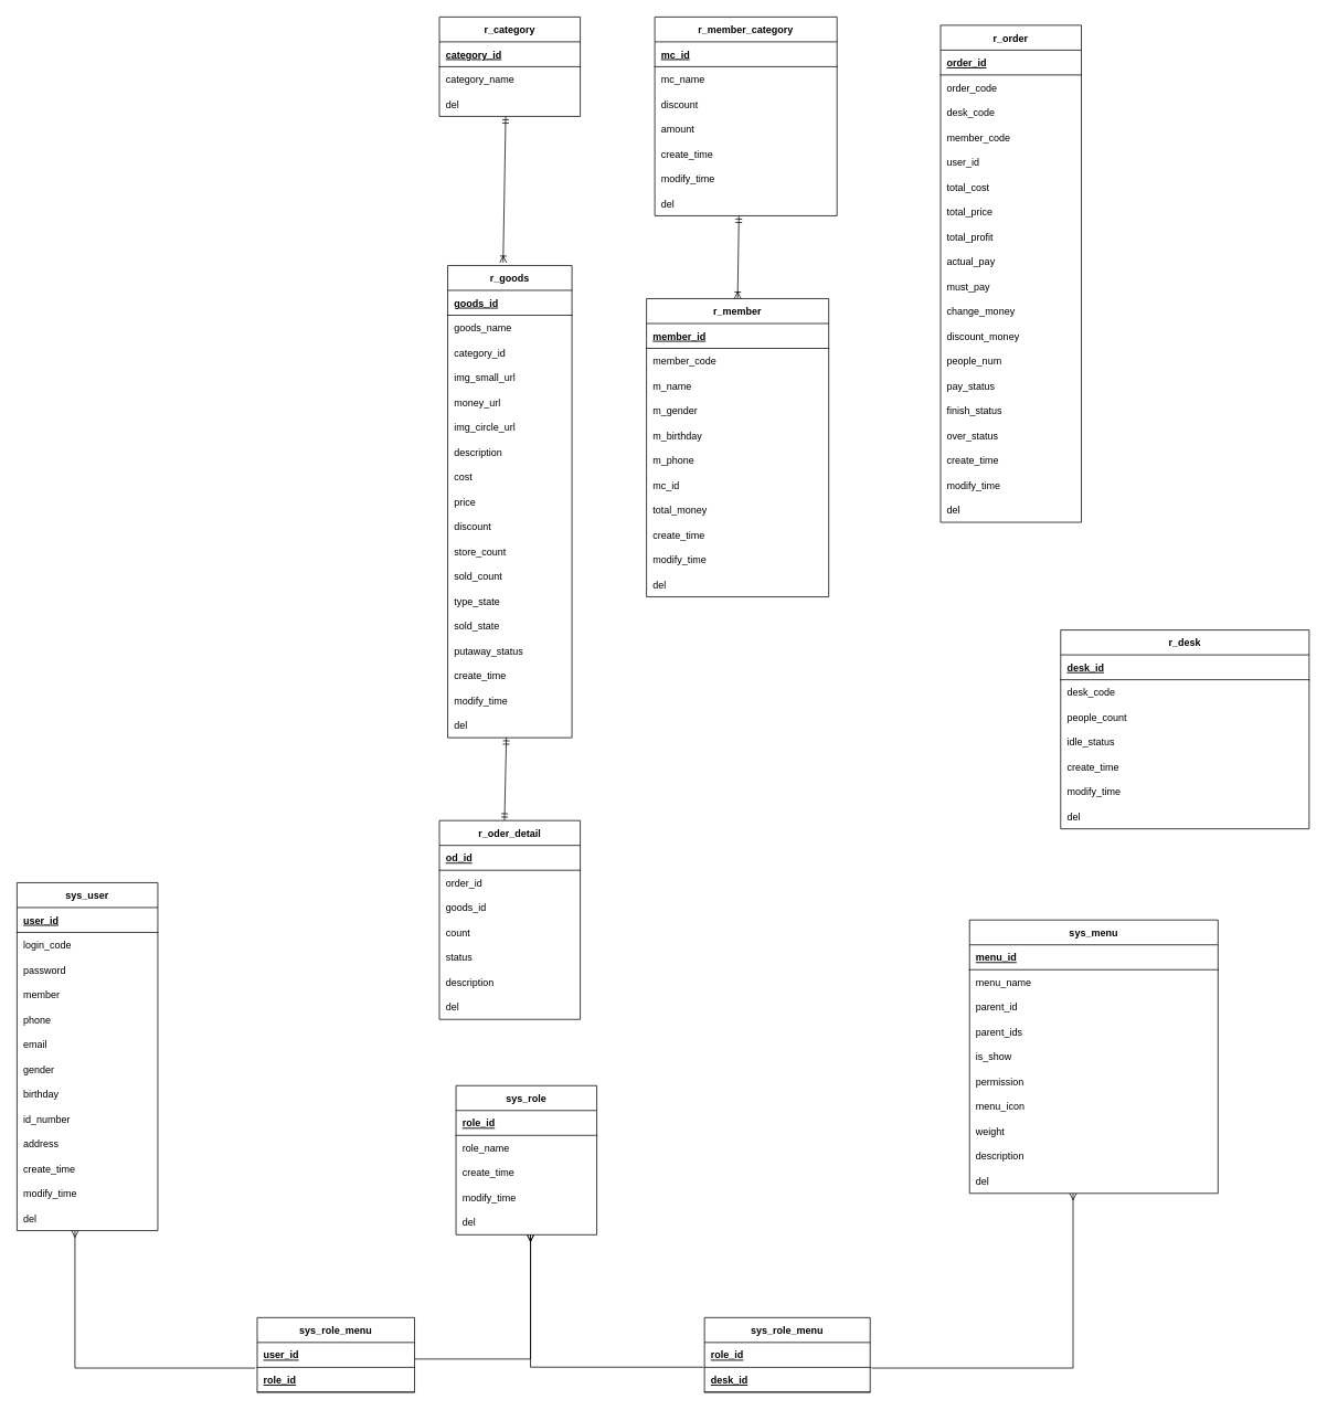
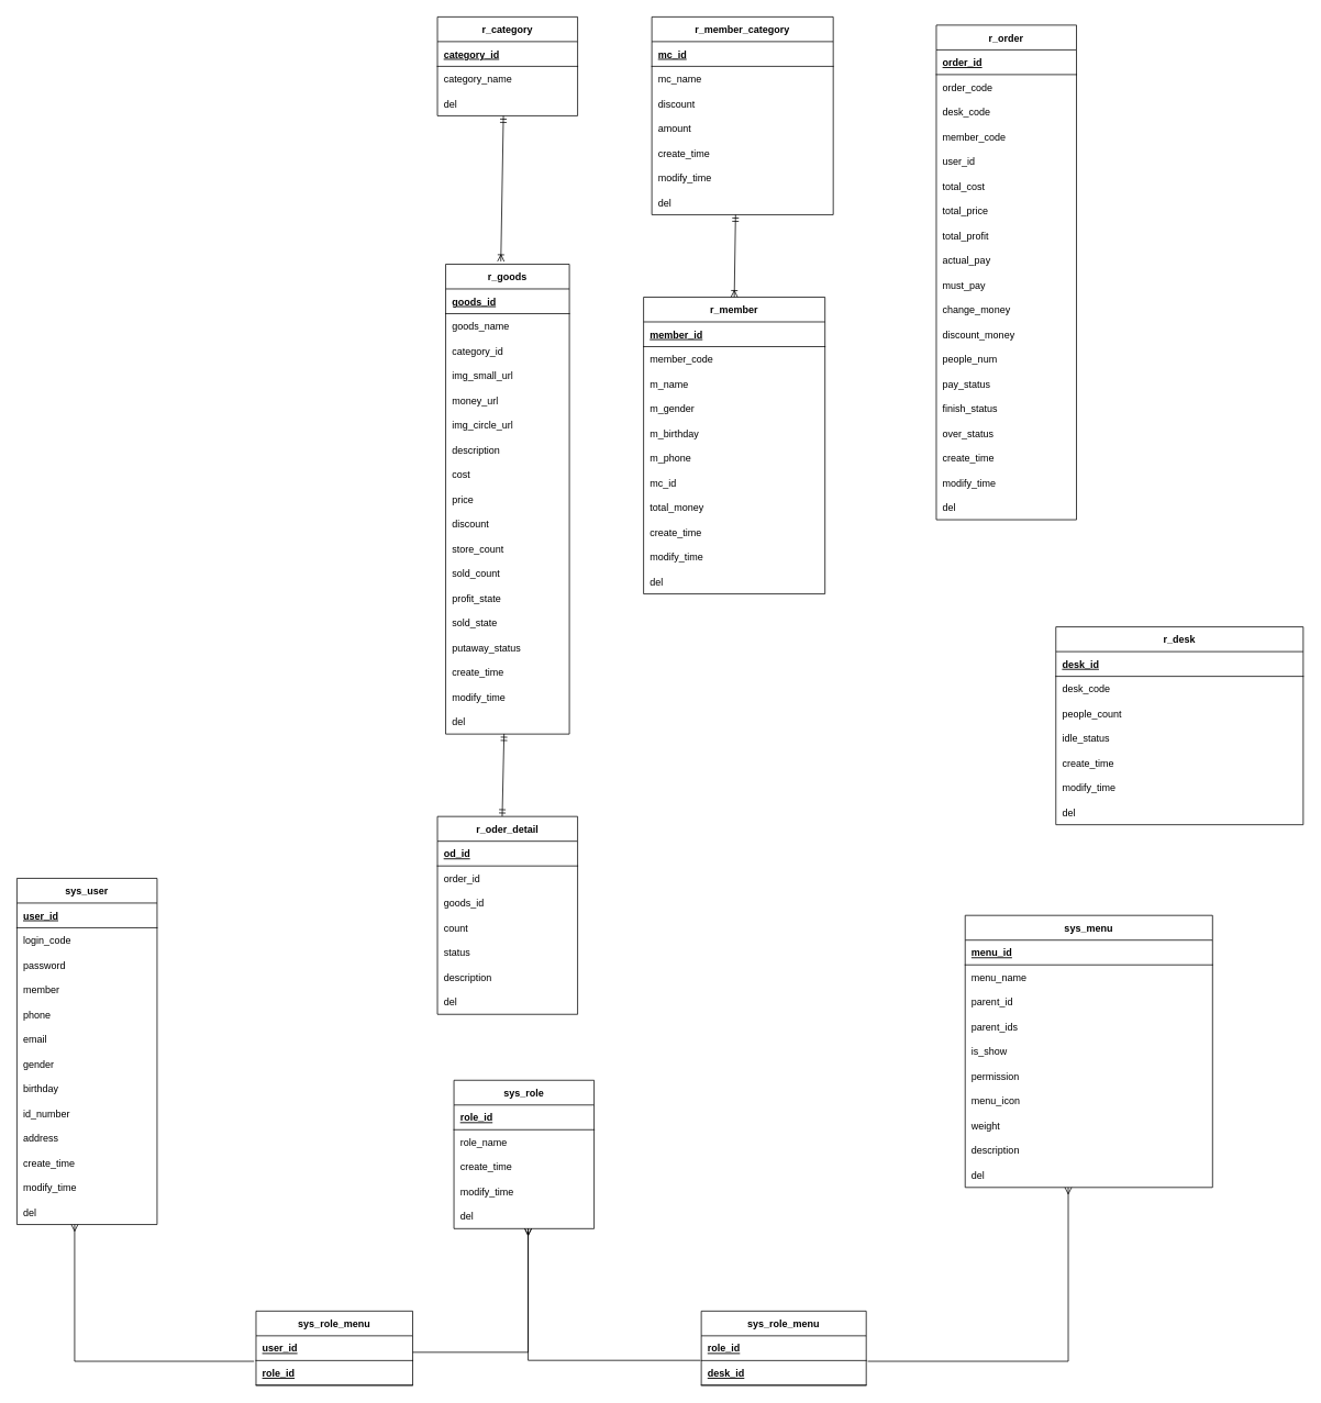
- <mxCell id="50" value="type_state" style="shape=partialRectangle;overflow=hidden;connectable=0;fillColor=none;top=0;left=0;bottom=0;right=0;align=left;spacingLeft=6;" vertex="1" parent="49"><mxGeometry width="150" height="30" as="geometry"><mxRectangle width="150" height="30" as="alternateBounds" /></mxGeometry></mxCell>
+ <mxCell id="50" value="profit_state" style="shape=partialRectangle;overflow=hidden;connectable=0;fillColor=none;top=0;left=0;bottom=0;right=0;align=left;spacingLeft=6;" vertex="1" parent="49"><mxGeometry width="150" height="30" as="geometry"><mxRectangle width="150" height="30" as="alternateBounds" /></mxGeometry></mxCell>
